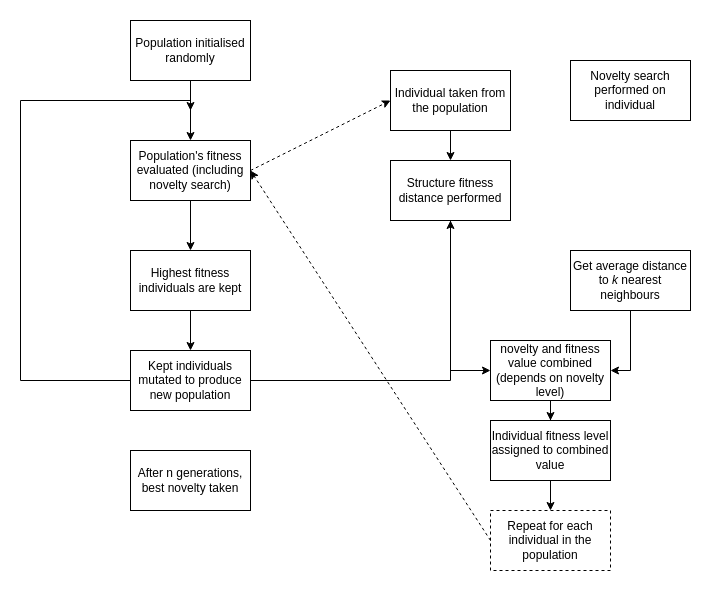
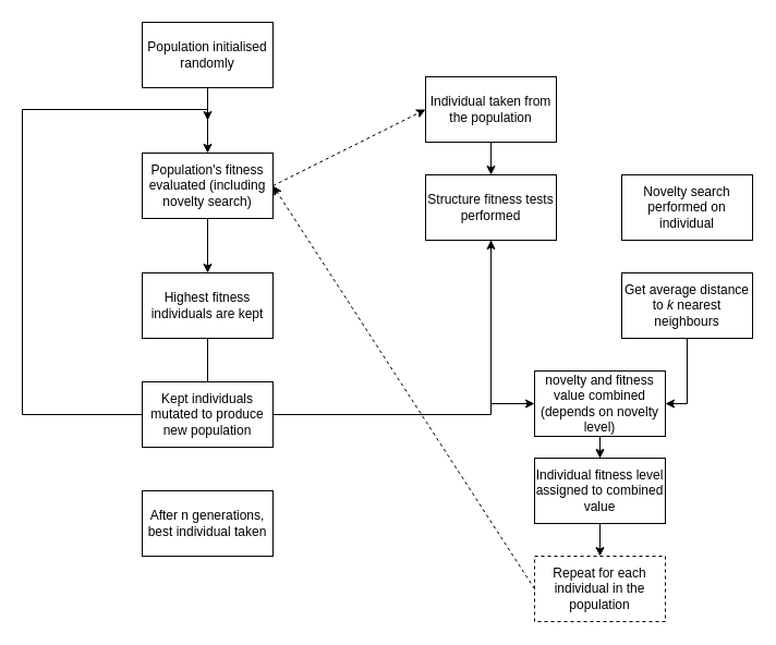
- <mxCell id="15" value="Novelty search performed on individual" style="rounded=0;whiteSpace=wrap;html=1;" vertex="1" parent="1"><mxGeometry x="570" y="60" width="120" height="60" as="geometry" /></mxCell>
+ <mxCell id="15" value="Novelty search performed on individual" style="rounded=0;whiteSpace=wrap;html=1;" vertex="1" parent="1"><mxGeometry x="570" y="160" width="120" height="60" as="geometry" /></mxCell>
- <mxCell id="17" value="Structure fitness distance performed" style="rounded=0;whiteSpace=wrap;html=1;" vertex="1" parent="1"><mxGeometry x="390" y="160" width="120" height="60" as="geometry" /></mxCell>
+ <mxCell id="17" value="Structure fitness tests performed" style="rounded=0;whiteSpace=wrap;html=1;" vertex="1" parent="1"><mxGeometry x="390" y="160" width="120" height="60" as="geometry" /></mxCell>
- <mxCell id="6" value="" style="edgeStyle=orthogonalEdgeStyle;rounded=0;orthogonalLoop=1;jettySize=auto;html=1;" edge="1" parent="1" source="7" target="10"><mxGeometry relative="1" as="geometry" /></mxCell>
+ <mxCell id="6" value="" style="edgeStyle=orthogonalEdgeStyle;rounded=0;orthogonalLoop=1;jettySize=auto;html=1;endArrow=none;" edge="1" parent="1" source="7" target="10"><mxGeometry relative="1" as="geometry" /></mxCell>
- <mxCell id="24" value="After n generations, best novelty taken" style="rounded=0;whiteSpace=wrap;html=1;" vertex="1" parent="1"><mxGeometry x="130" y="450" width="120" height="60" as="geometry" /></mxCell>
+ <mxCell id="24" value="After n generations, best individual taken" style="rounded=0;whiteSpace=wrap;html=1;" vertex="1" parent="1"><mxGeometry x="130" y="450" width="120" height="60" as="geometry" /></mxCell>
